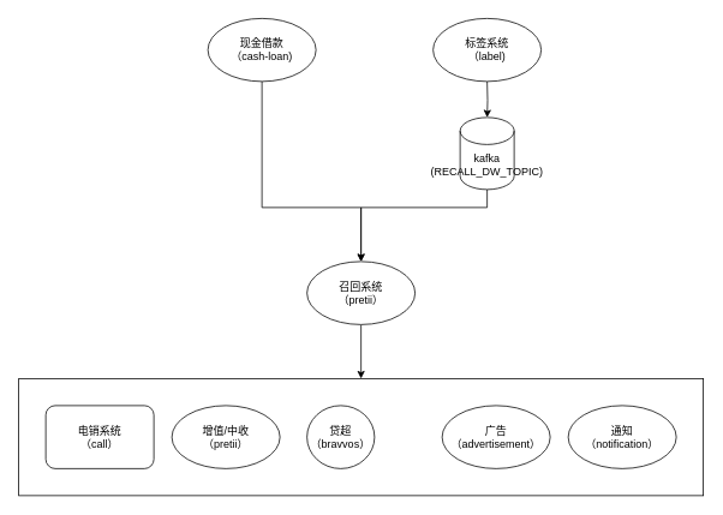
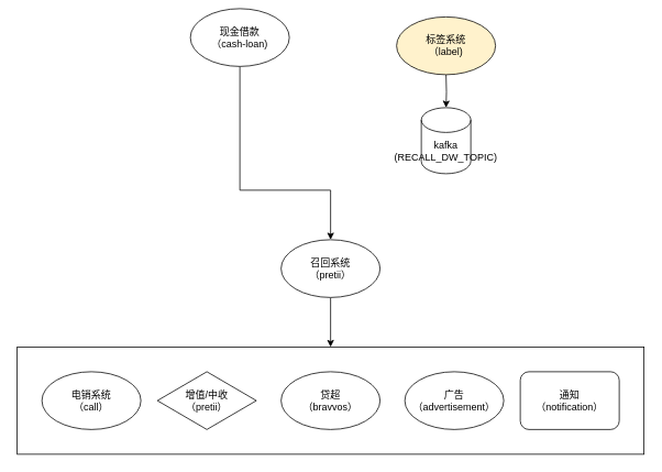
- <mxCell id="4" value="现金借款&lt;br&gt;（cash-loan)" style="ellipse;whiteSpace=wrap;html=1;" parent="1" vertex="1"><mxGeometry x="230" y="20" width="120" height="70" as="geometry" /></mxCell>
+ <mxCell id="4" value="现金借款&lt;br&gt;（cash-loan)" style="ellipse;whiteSpace=wrap;html=1;" parent="1" vertex="1"><mxGeometry x="230" y="10" width="120" height="70" as="geometry" /></mxCell>
- <mxCell id="6" value="标签系统&lt;br&gt;（label)" style="ellipse;whiteSpace=wrap;html=1;" parent="1" vertex="1"><mxGeometry x="480" y="20" width="120" height="70" as="geometry" /></mxCell>
+ <mxCell id="6" value="标签系统&lt;br&gt;（label)" style="ellipse;whiteSpace=wrap;html=1;fillColor=#fff2cc;" parent="1" vertex="1"><mxGeometry x="480" y="20" width="120" height="70" as="geometry" /></mxCell>
- <mxCell id="7" style="edgeStyle=orthogonalEdgeStyle;rounded=0;orthogonalLoop=1;jettySize=auto;html=1;exitX=0.5;exitY=1;exitDx=0;exitDy=0;exitPerimeter=0;" parent="1" source="8" target="10" edge="1"><mxGeometry relative="1" as="geometry"><Array as="points"><mxPoint x="540" y="230" /><mxPoint x="400" y="230" /></Array></mxGeometry></mxCell>
- <mxCell id="11" value="电销系统&lt;br&gt;（call）" style="whiteSpace=wrap;html=1;rounded=1;" parent="1" vertex="1"><mxGeometry x="50" y="450" width="120" height="70" as="geometry" /></mxCell>
+ <mxCell id="11" value="电销系统&lt;br&gt;（call）" style="ellipse;whiteSpace=wrap;html=1;" parent="1" vertex="1"><mxGeometry x="50" y="450" width="120" height="70" as="geometry" /></mxCell>
- <mxCell id="12" value="增值/中收&lt;br&gt;（pretii）" style="ellipse;whiteSpace=wrap;html=1;" parent="1" vertex="1"><mxGeometry x="190" y="450" width="120" height="70" as="geometry" /></mxCell>
+ <mxCell id="12" value="增值/中收&lt;br&gt;（pretii）" style="rhombus;whiteSpace=wrap;html=1;" parent="1" vertex="1"><mxGeometry x="190" y="450" width="120" height="70" as="geometry" /></mxCell>
- <mxCell id="13" value="贷超&lt;br&gt;（bravvos）" style="ellipse;whiteSpace=wrap;html=1;" parent="1" vertex="1"><mxGeometry x="340" y="450" width="75" height="70" as="geometry" /></mxCell>
+ <mxCell id="13" value="贷超&lt;br&gt;（bravvos）" style="ellipse;whiteSpace=wrap;html=1;" parent="1" vertex="1"><mxGeometry x="340" y="450" width="120" height="70" as="geometry" /></mxCell>
- <mxCell id="15" value="通知&lt;br&gt;（notification）" style="ellipse;whiteSpace=wrap;html=1;" parent="1" vertex="1"><mxGeometry x="630" y="450" width="120" height="70" as="geometry" /></mxCell>
+ <mxCell id="15" value="通知&lt;br&gt;（notification）" style="whiteSpace=wrap;html=1;rounded=1;" parent="1" vertex="1"><mxGeometry x="630" y="450" width="120" height="70" as="geometry" /></mxCell>
